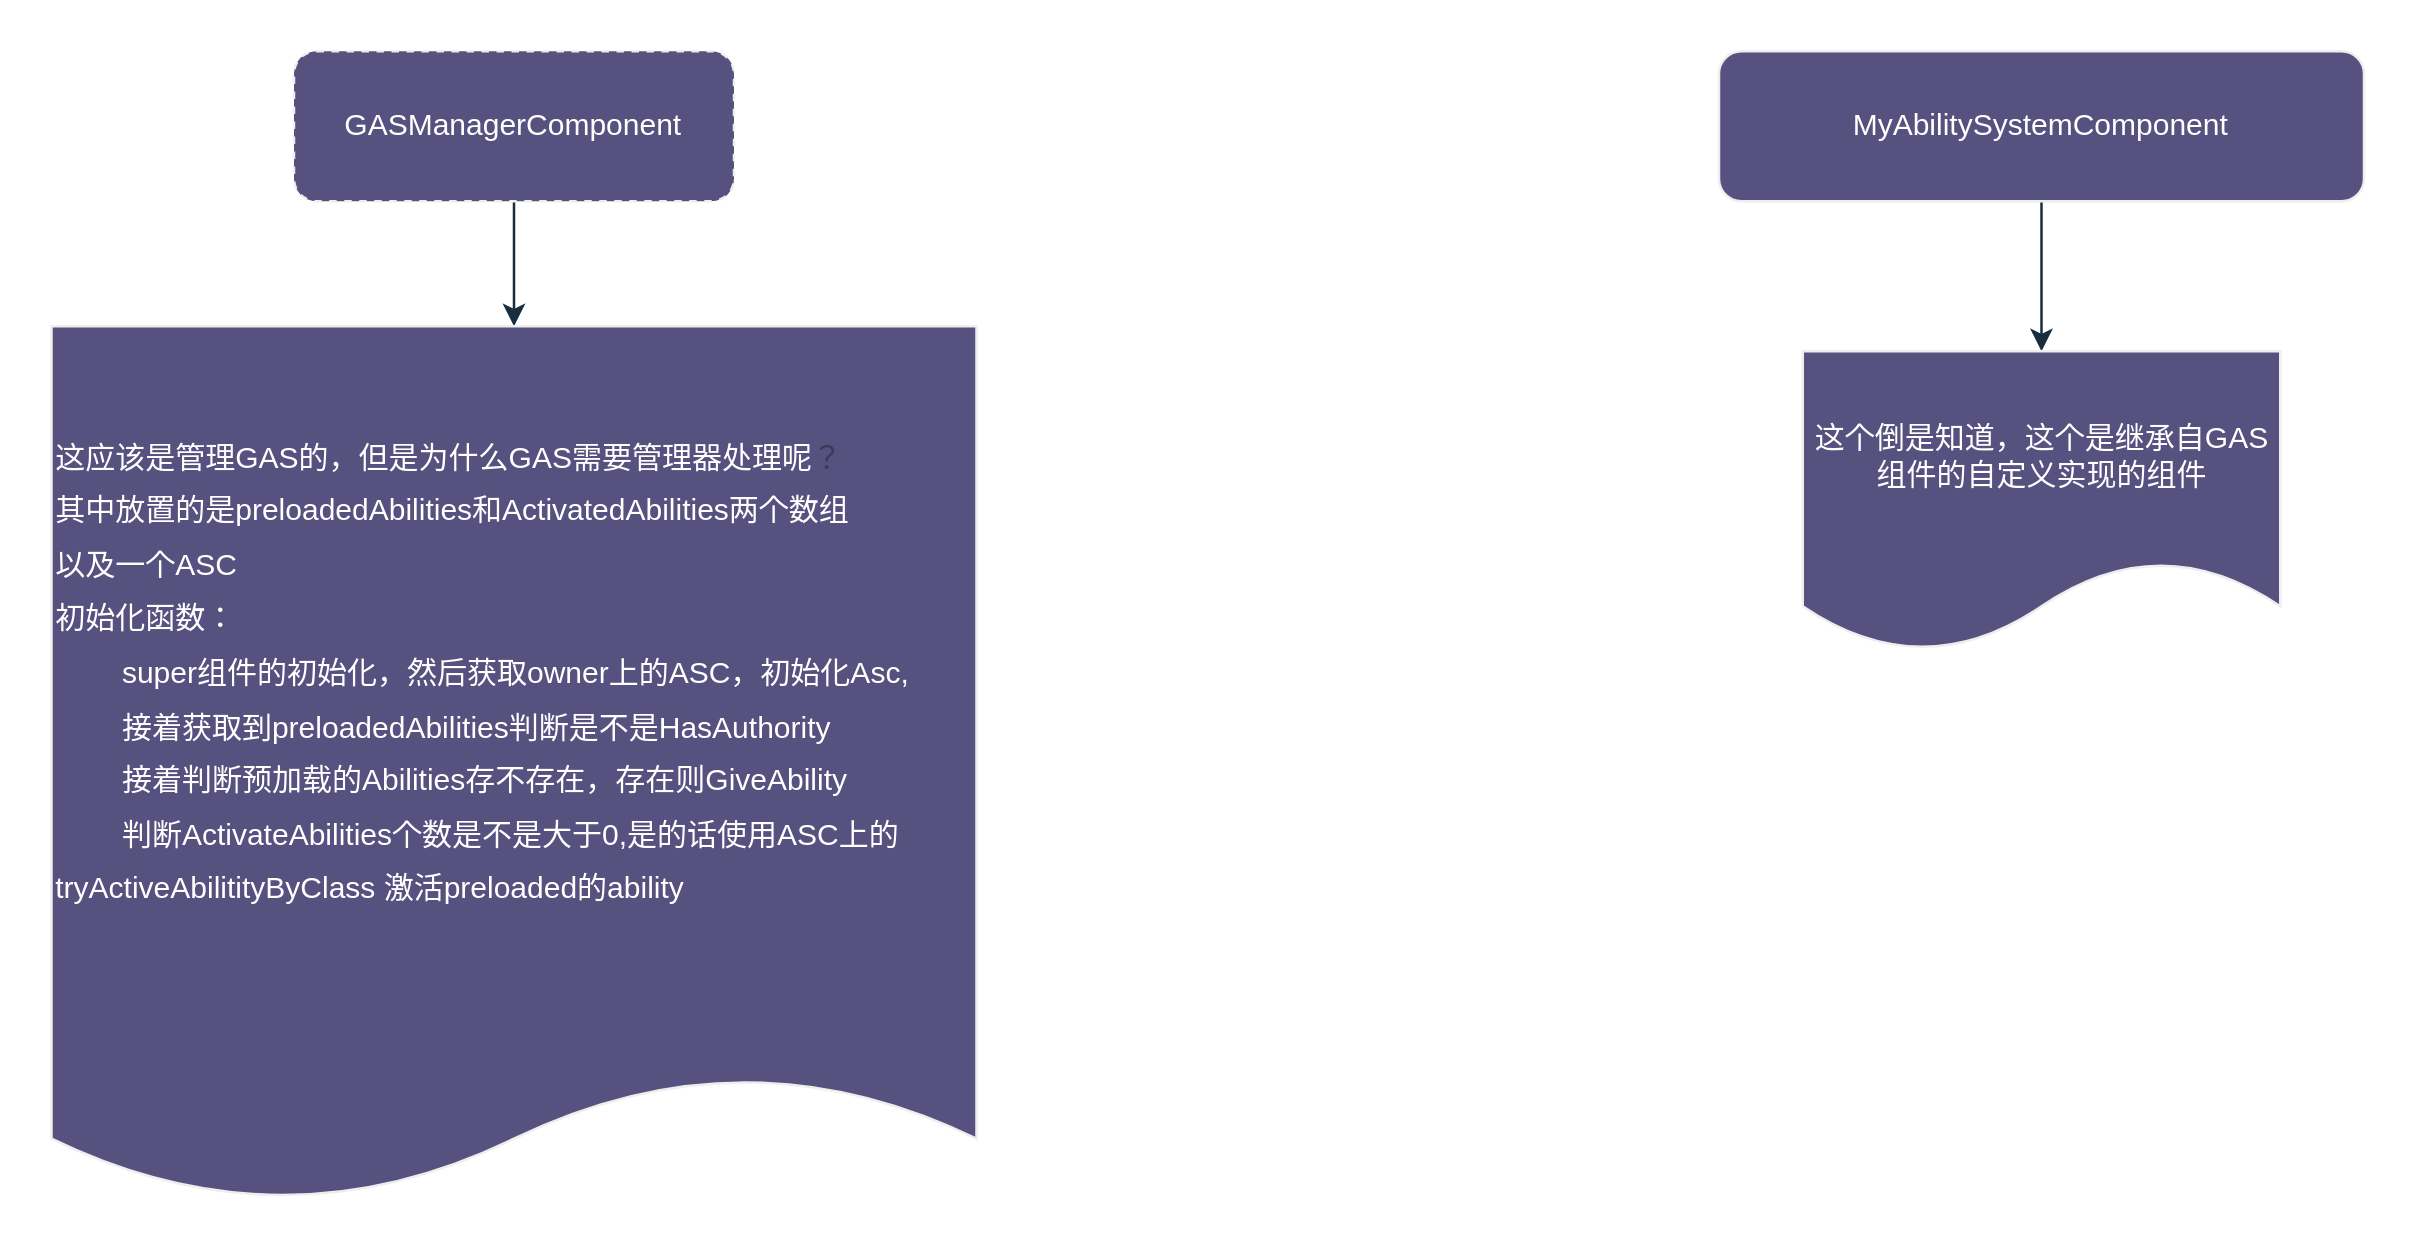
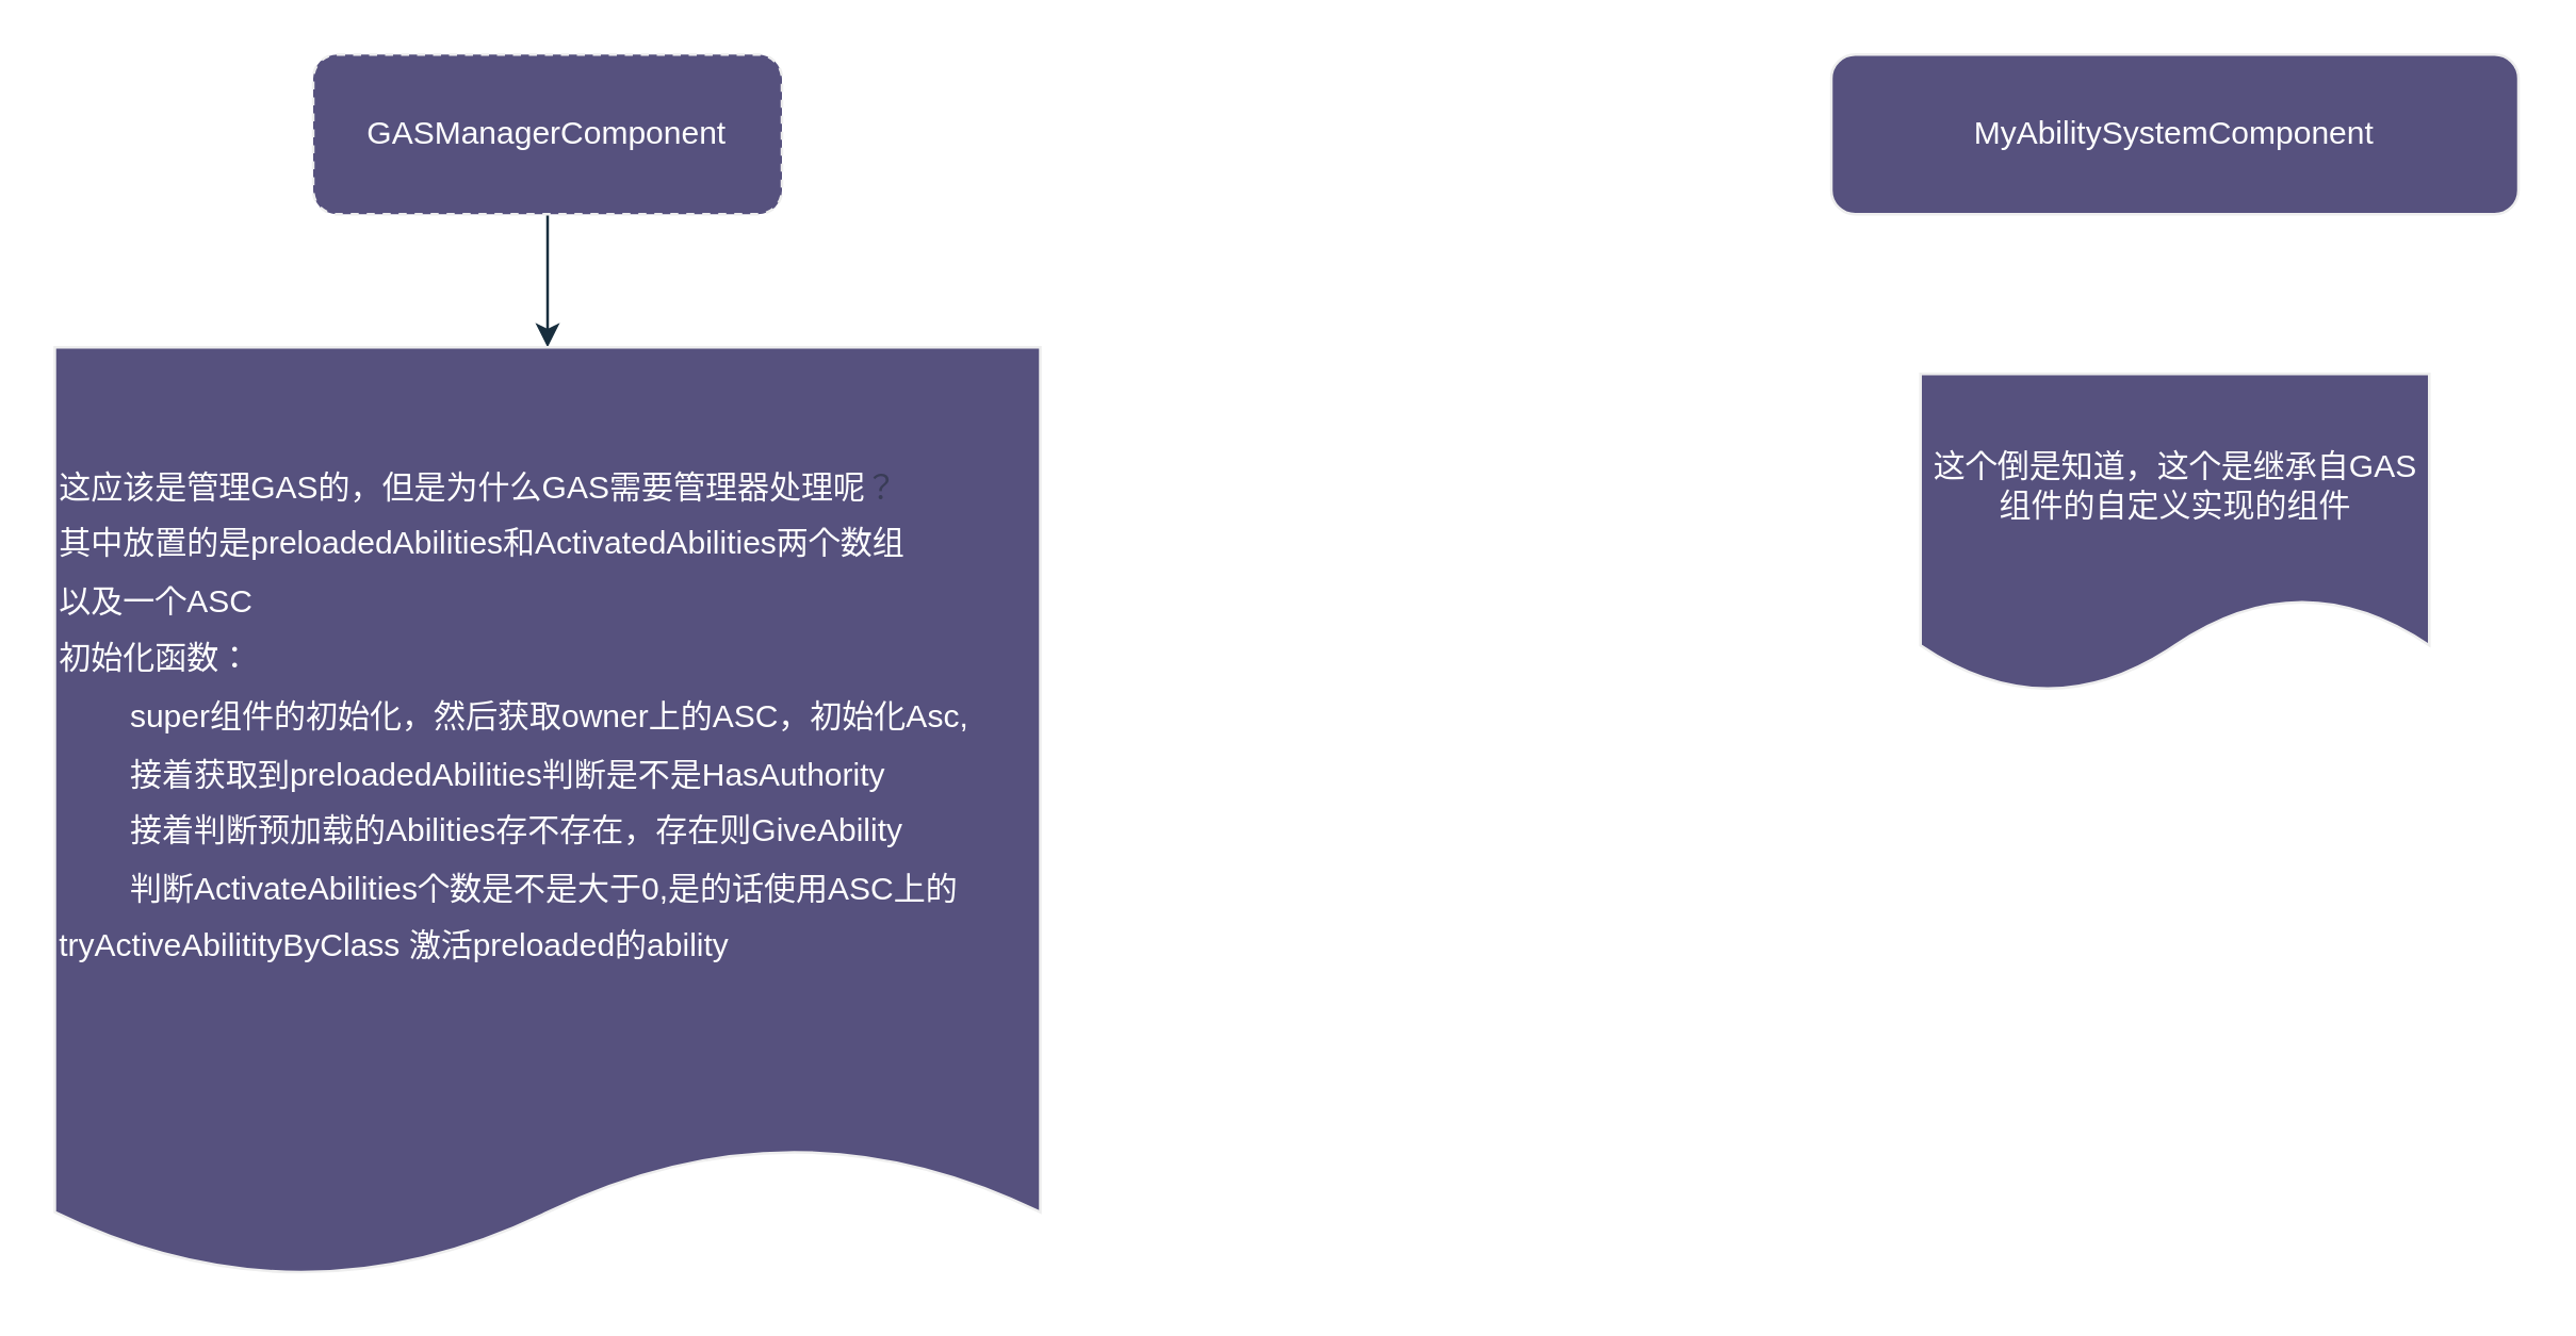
- <mxCell id="4" value="" style="edgeStyle=orthogonalEdgeStyle;rounded=1;orthogonalLoop=1;jettySize=auto;html=1;strokeColor=#182E3E;fontColor=default;labelBackgroundColor=none;" edge="1" parent="1" source="5" target="7"><mxGeometry relative="1" as="geometry" /></mxCell>
